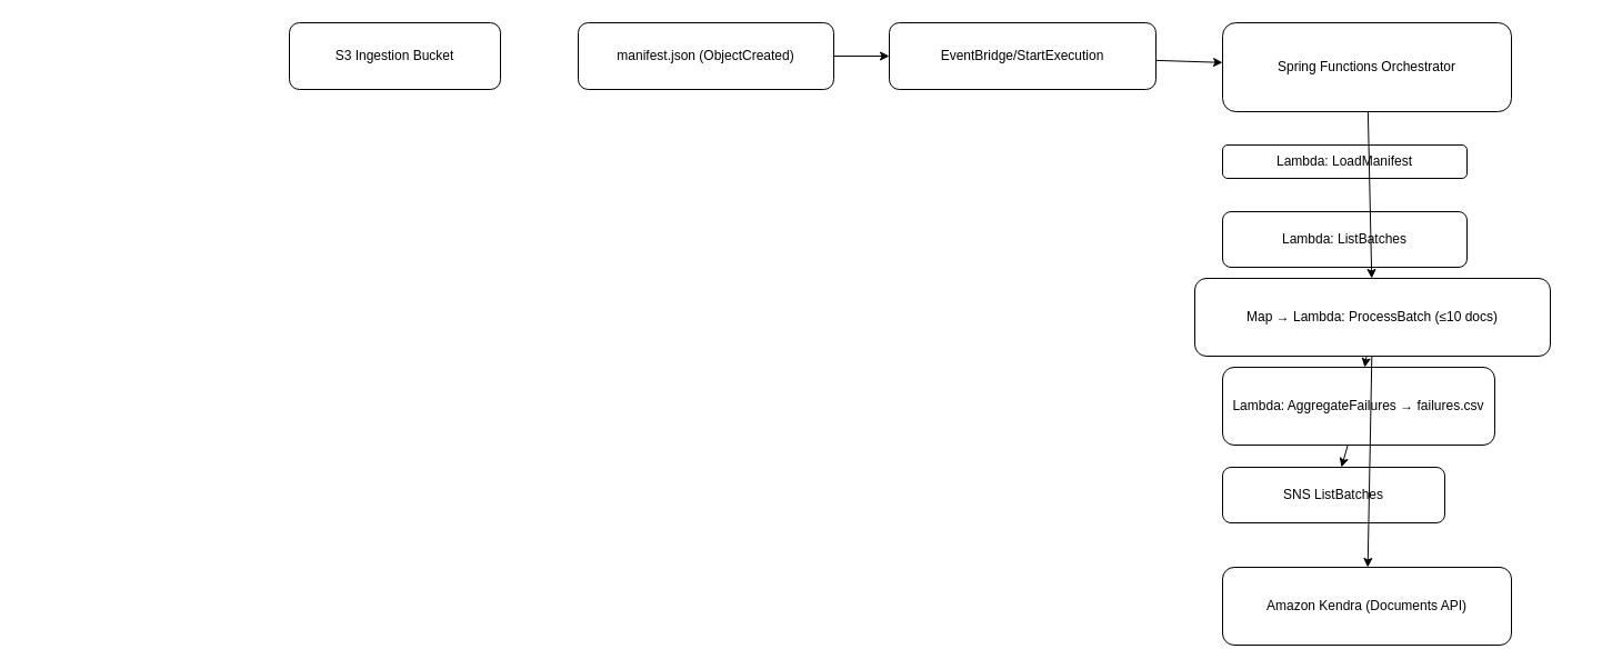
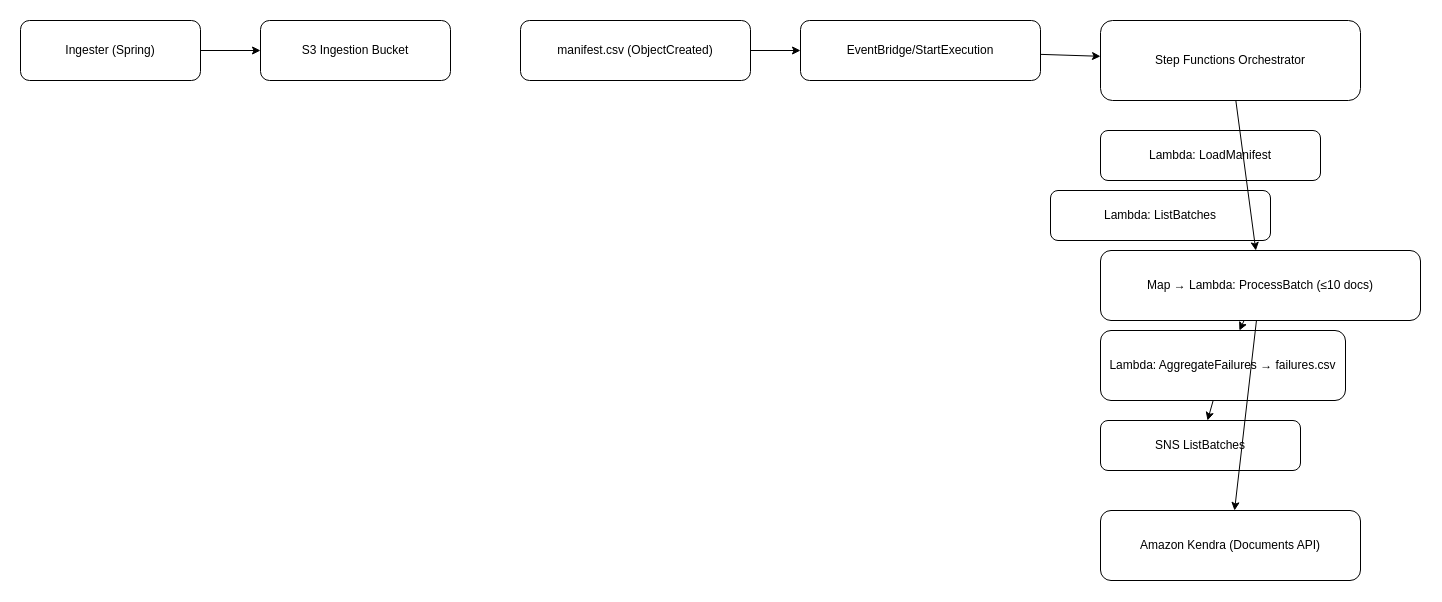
+ <mxCell id="2" value="Ingester (Spring)" style="shape=rectangle;rounded=1;whiteSpace=wrap;html=1;" vertex="1" parent="1"><mxGeometry x="20" y="20" width="180" height="60" as="geometry" /></mxCell>
+ <mxCell id="13" edge="1" parent="1" source="2" target="3"><mxGeometry relative="1" as="geometry" /></mxCell>
- <mxCell id="4" value="manifest.json (ObjectCreated)" style="shape=rectangle;rounded=1;whiteSpace=wrap;html=1;" vertex="1" parent="1"><mxGeometry x="520" y="20" width="230" height="60" as="geometry" /></mxCell>
+ <mxCell id="4" value="manifest.csv (ObjectCreated)" style="shape=rectangle;rounded=1;whiteSpace=wrap;html=1;" vertex="1" parent="1"><mxGeometry x="520" y="20" width="230" height="60" as="geometry" /></mxCell>
- <mxCell id="6" value="Spring Functions Orchestrator" style="shape=rectangle;rounded=1;whiteSpace=wrap;html=1;" vertex="1" parent="1"><mxGeometry x="1100" y="20" width="260" height="80" as="geometry" /></mxCell>
+ <mxCell id="6" value="Step Functions Orchestrator" style="shape=rectangle;rounded=1;whiteSpace=wrap;html=1;" vertex="1" parent="1"><mxGeometry x="1100" y="20" width="260" height="80" as="geometry" /></mxCell>
- <mxCell id="7" value="Lambda: LoadManifest" style="shape=rectangle;rounded=1;whiteSpace=wrap;html=1;" vertex="1" parent="1"><mxGeometry x="1100" y="130" width="220" height="30" as="geometry" /></mxCell>
+ <mxCell id="7" value="Lambda: LoadManifest" style="shape=rectangle;rounded=1;whiteSpace=wrap;html=1;" vertex="1" parent="1"><mxGeometry x="1100" y="130" width="220" height="50" as="geometry" /></mxCell>
- <mxCell id="8" value="Lambda: ListBatches" style="shape=rectangle;rounded=1;whiteSpace=wrap;html=1;" vertex="1" parent="1"><mxGeometry x="1100" y="190" width="220" height="50" as="geometry" /></mxCell>
+ <mxCell id="8" value="Lambda: ListBatches" style="shape=rectangle;rounded=1;whiteSpace=wrap;html=1;" vertex="1" parent="1"><mxGeometry x="1050" y="190" width="220" height="50" as="geometry" /></mxCell>
- <mxCell id="9" value="Map → Lambda: ProcessBatch (≤10 docs)" style="shape=rectangle;rounded=1;whiteSpace=wrap;html=1;" vertex="1" parent="1"><mxGeometry x="1075" y="250" width="320" height="70" as="geometry" /></mxCell>
+ <mxCell id="9" value="Map → Lambda: ProcessBatch (≤10 docs)" style="shape=rectangle;rounded=1;whiteSpace=wrap;html=1;" vertex="1" parent="1"><mxGeometry x="1100" y="250" width="320" height="70" as="geometry" /></mxCell>
